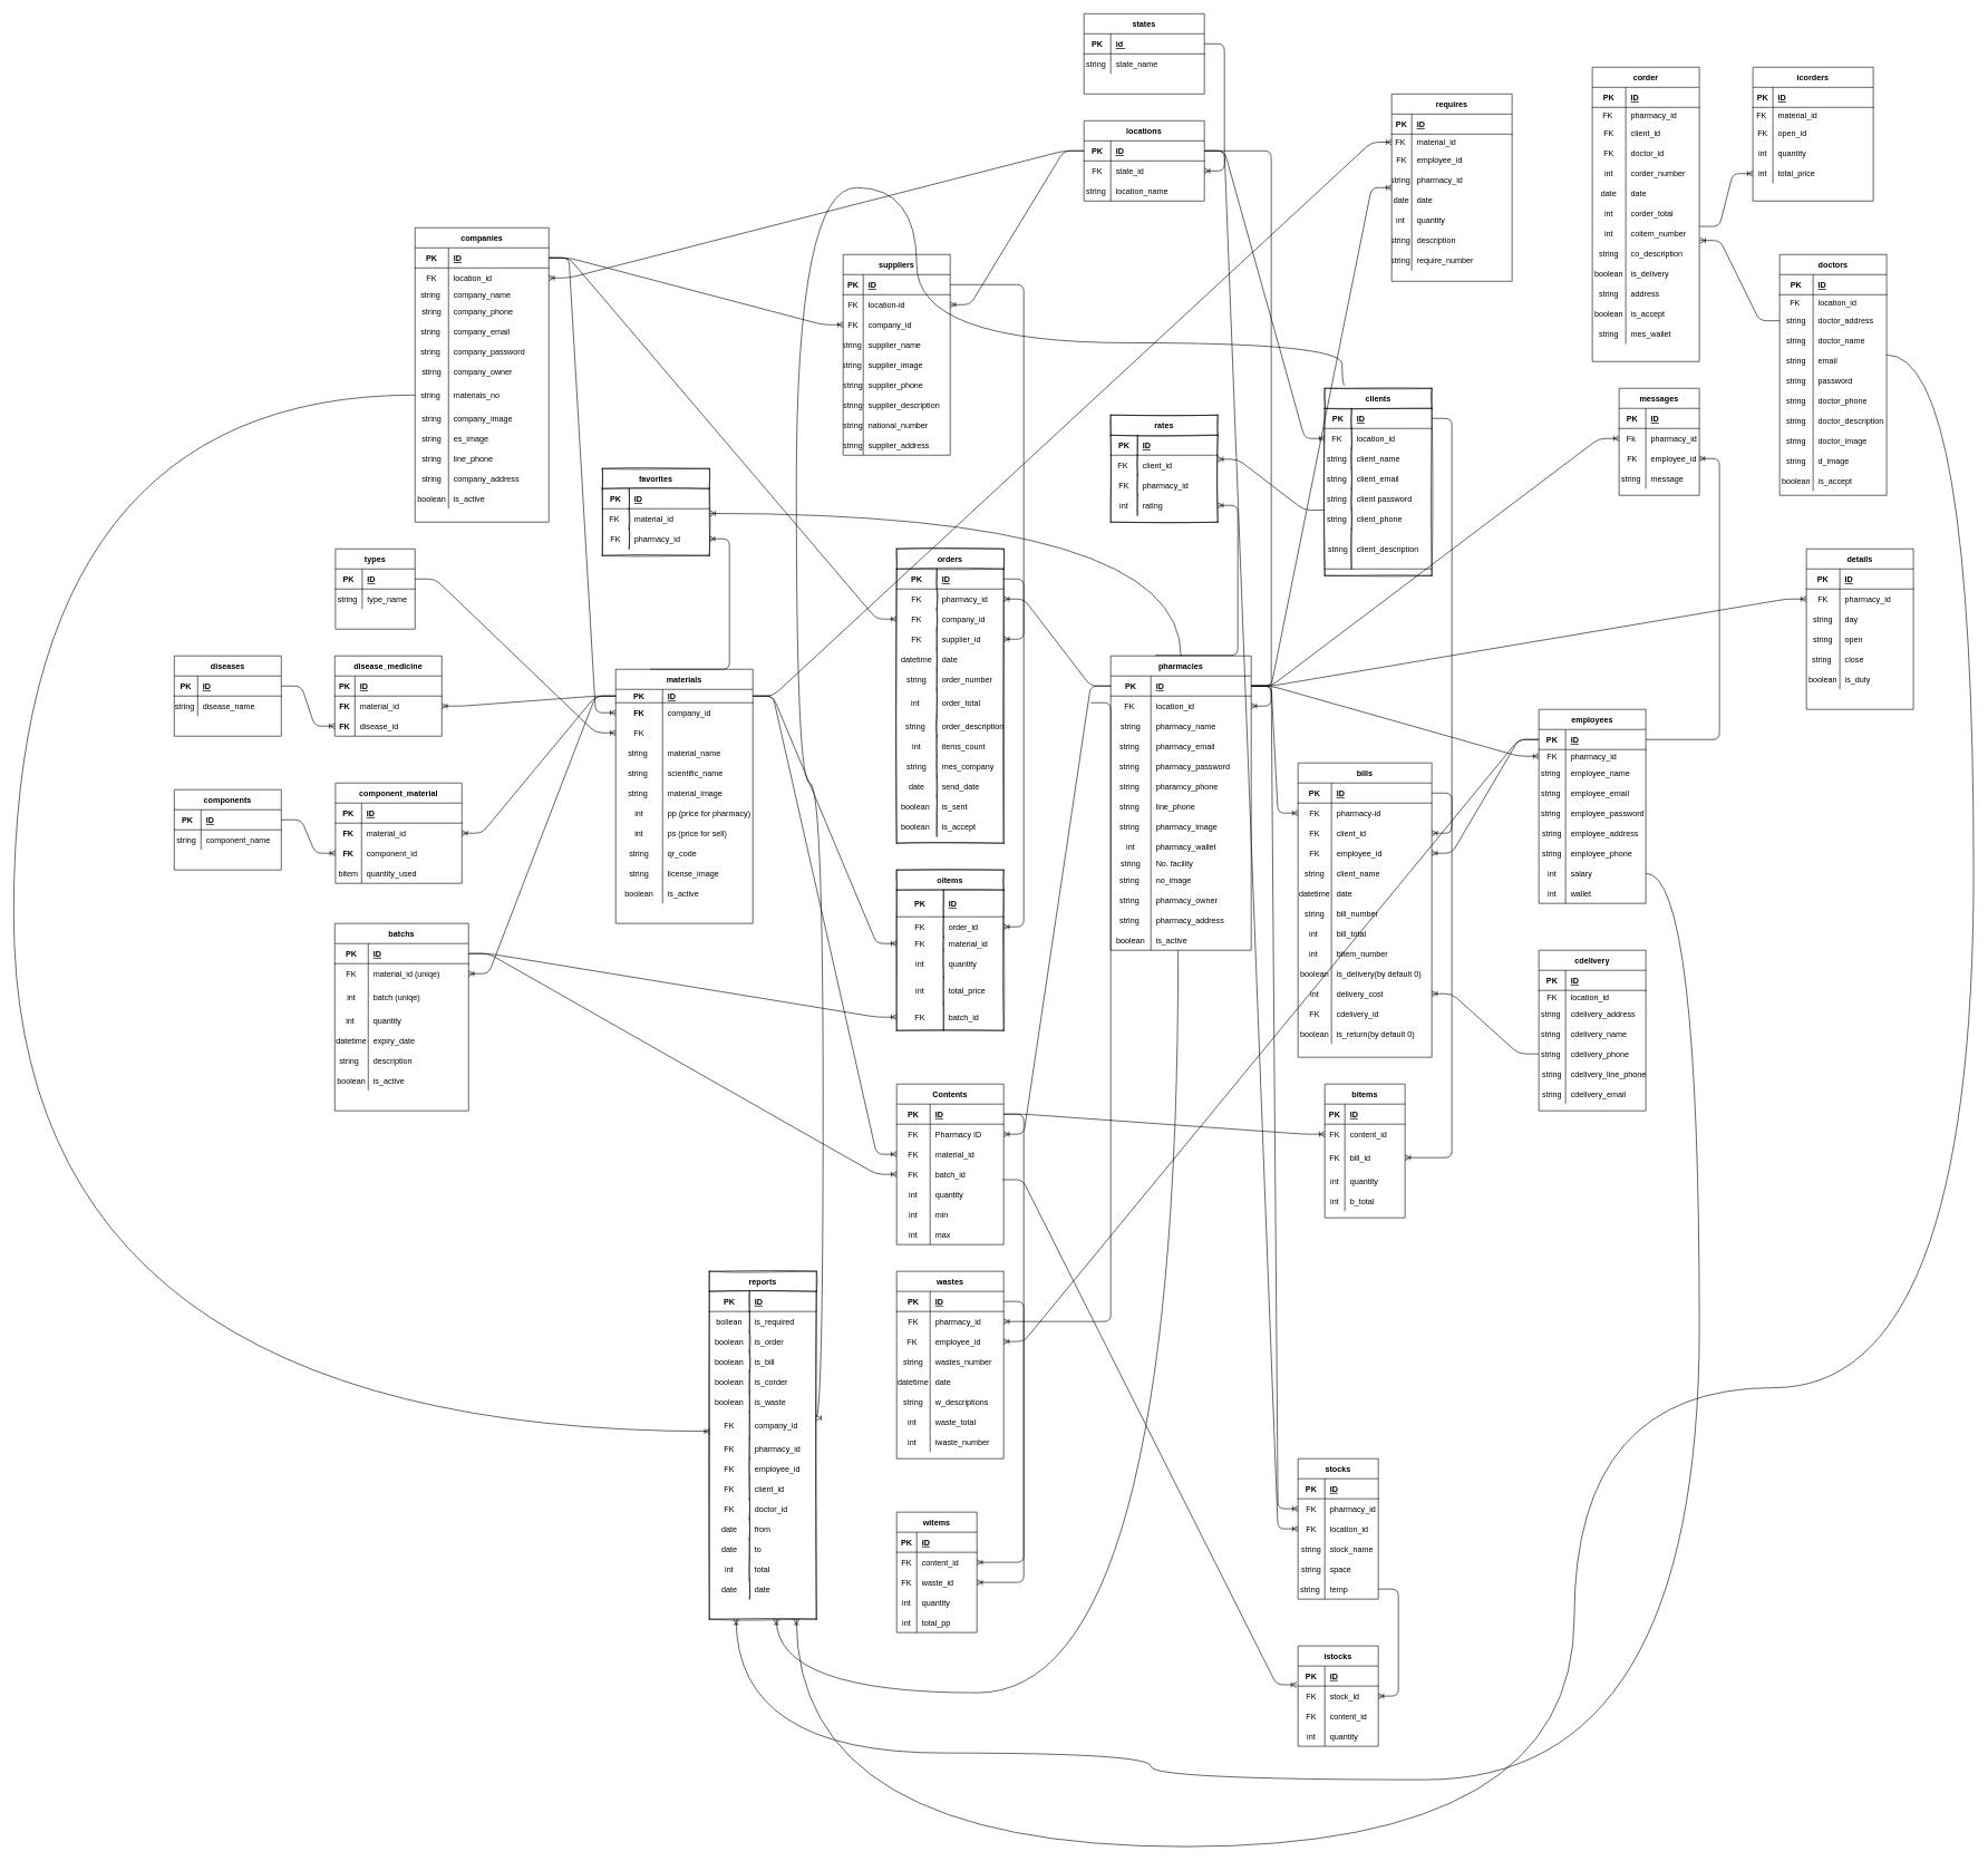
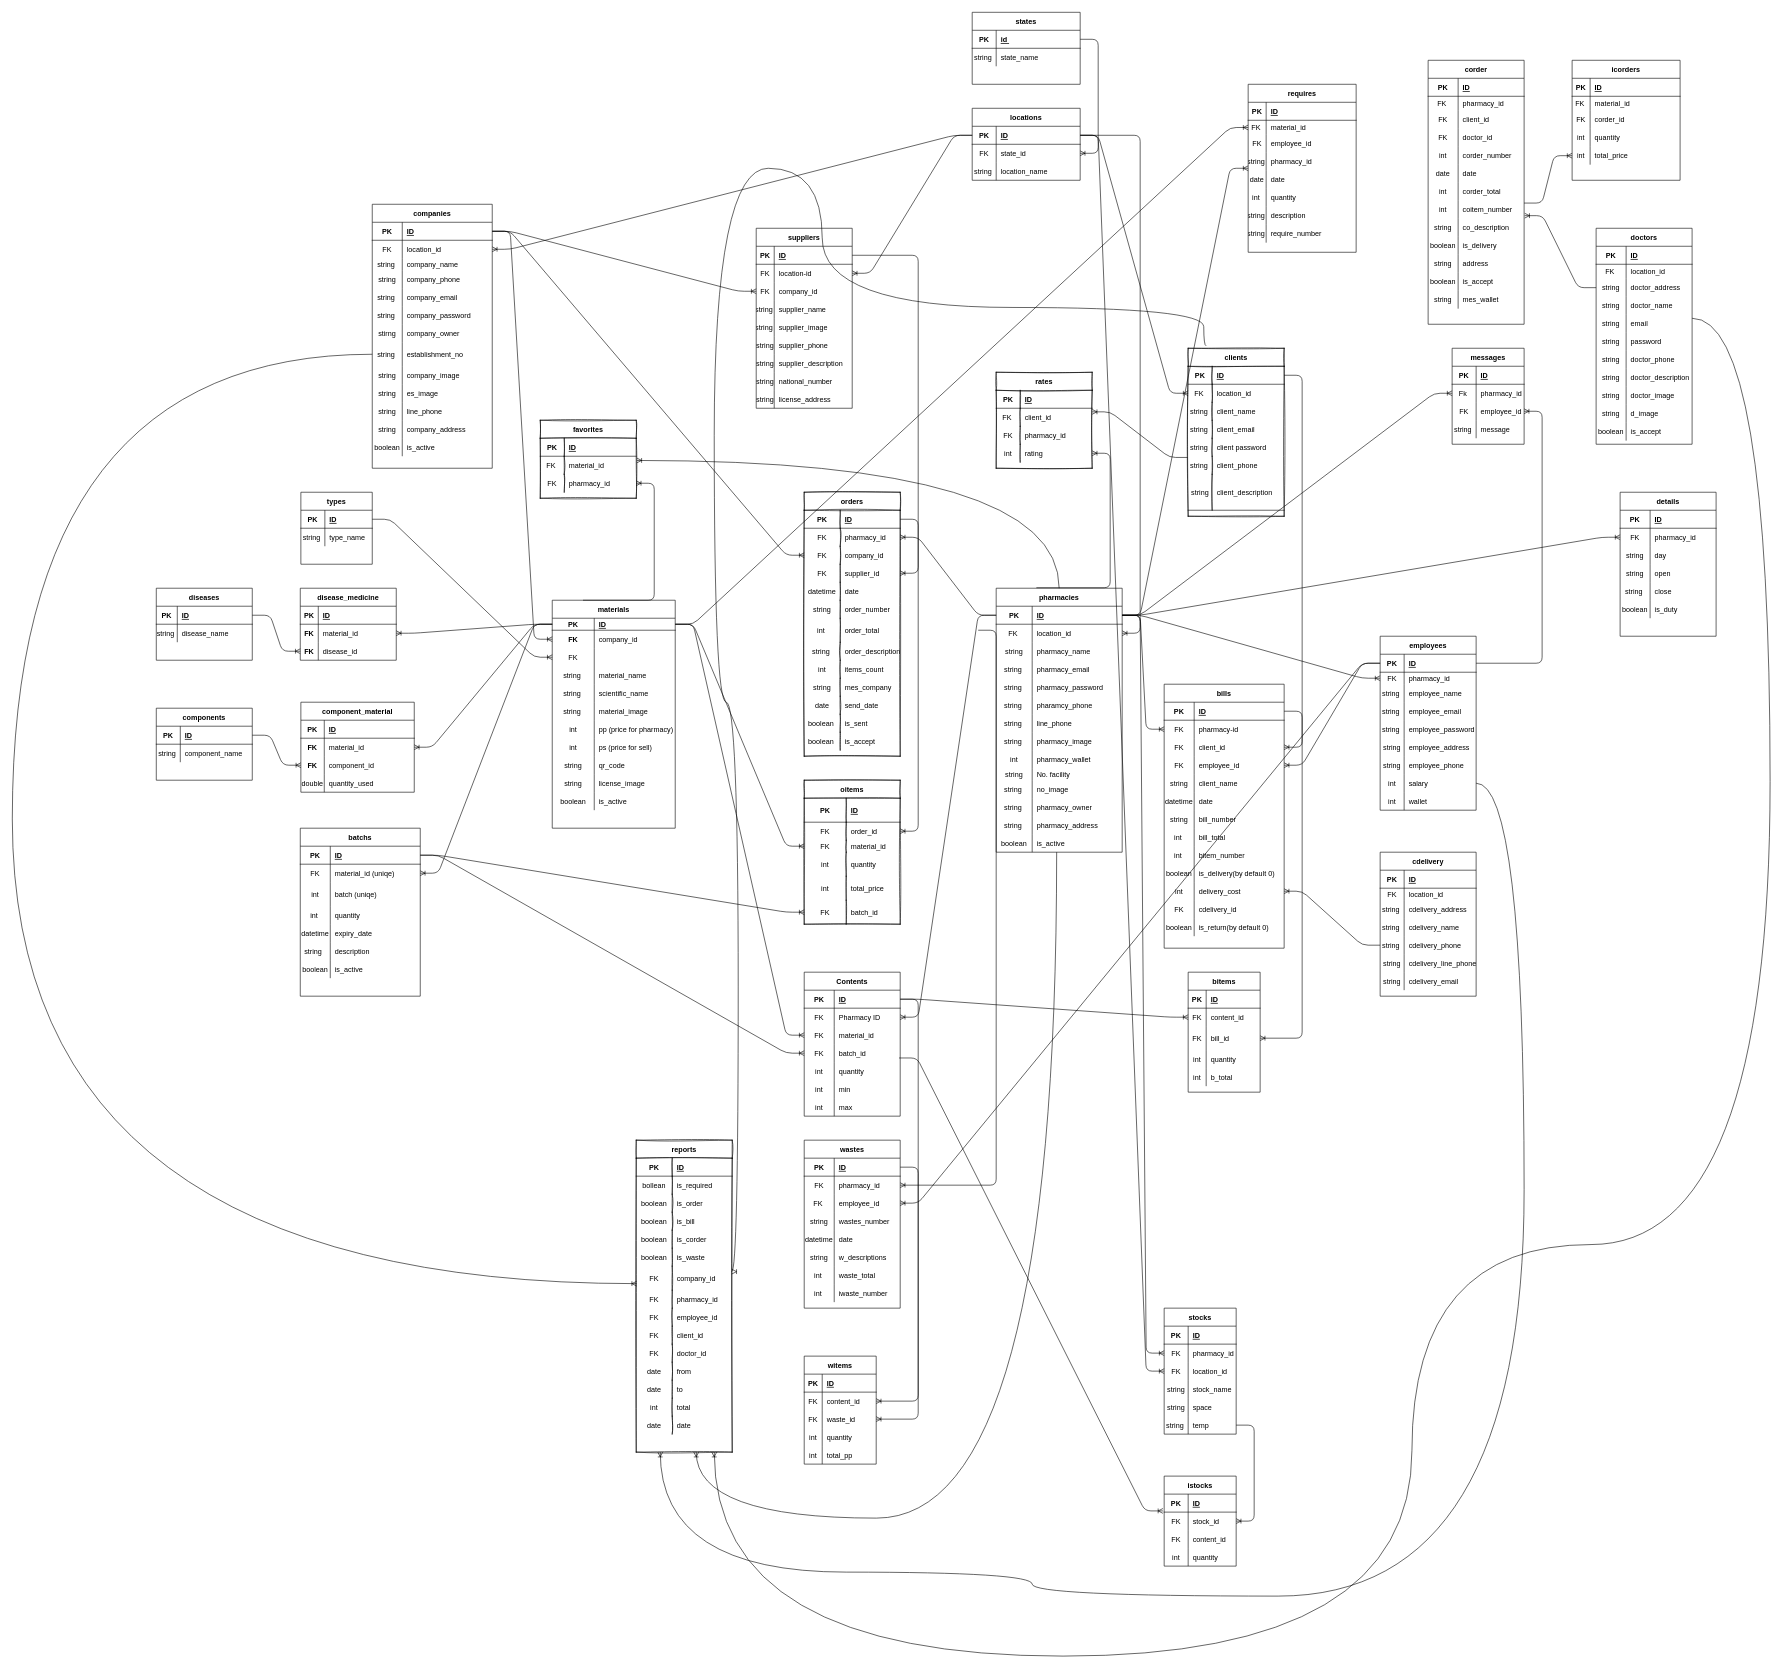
- <mxCell id="636" value="open_id" style="shape=partialRectangle;connectable=0;fillColor=none;top=0;left=0;bottom=0;right=0;align=left;spacingLeft=6;overflow=hidden;" vertex="1" parent="634"><mxGeometry x="30" width="150" height="30" as="geometry" /></mxCell>
+ <mxCell id="636" value="corder_id" style="shape=partialRectangle;connectable=0;fillColor=none;top=0;left=0;bottom=0;right=0;align=left;spacingLeft=6;overflow=hidden;" vertex="1" parent="634"><mxGeometry x="30" width="150" height="30" as="geometry" /></mxCell>
- <mxCell id="44" value="materials_no" style="shape=partialRectangle;connectable=0;fillColor=none;top=0;left=0;bottom=0;right=0;align=left;spacingLeft=6;overflow=hidden;" parent="42" vertex="1"><mxGeometry x="50" width="150" height="40" as="geometry" /></mxCell>
+ <mxCell id="44" value="establishment_no" style="shape=partialRectangle;connectable=0;fillColor=none;top=0;left=0;bottom=0;right=0;align=left;spacingLeft=6;overflow=hidden;" parent="42" vertex="1"><mxGeometry x="50" width="150" height="40" as="geometry" /></mxCell>
- <mxCell id="88" value="supplier_address" style="shape=partialRectangle;connectable=0;fillColor=none;top=0;left=0;bottom=0;right=0;align=left;spacingLeft=6;overflow=hidden;" vertex="1" parent="86"><mxGeometry x="30" width="130" height="30" as="geometry" /></mxCell>
+ <mxCell id="88" value="license_address" style="shape=partialRectangle;connectable=0;fillColor=none;top=0;left=0;bottom=0;right=0;align=left;spacingLeft=6;overflow=hidden;" vertex="1" parent="86"><mxGeometry x="30" width="130" height="30" as="geometry" /></mxCell>
- <mxCell id="293" value="bitem" style="shape=partialRectangle;connectable=0;fillColor=none;top=0;left=0;bottom=0;right=0;editable=1;overflow=hidden;" parent="292" vertex="1"><mxGeometry width="39" height="30" as="geometry" /></mxCell>
+ <mxCell id="293" value="double" style="shape=partialRectangle;connectable=0;fillColor=none;top=0;left=0;bottom=0;right=0;editable=1;overflow=hidden;" parent="292" vertex="1"><mxGeometry width="39" height="30" as="geometry" /></mxCell>
